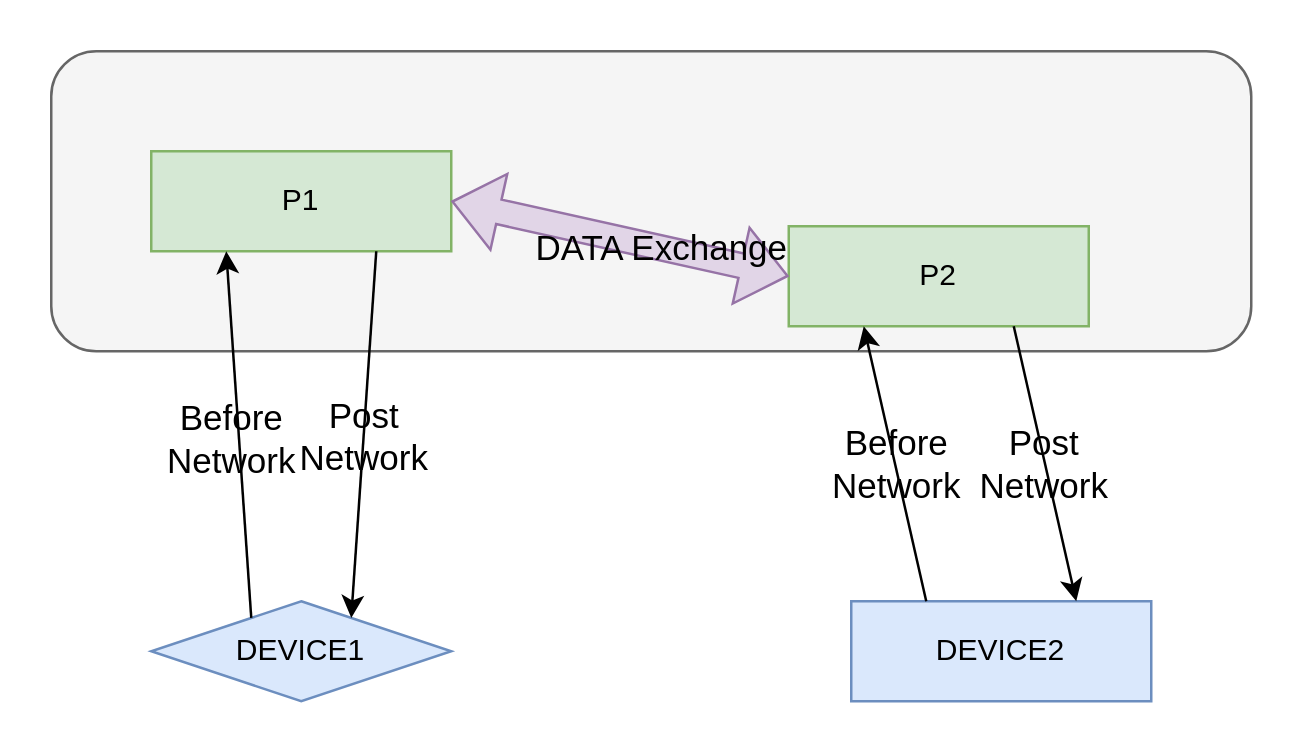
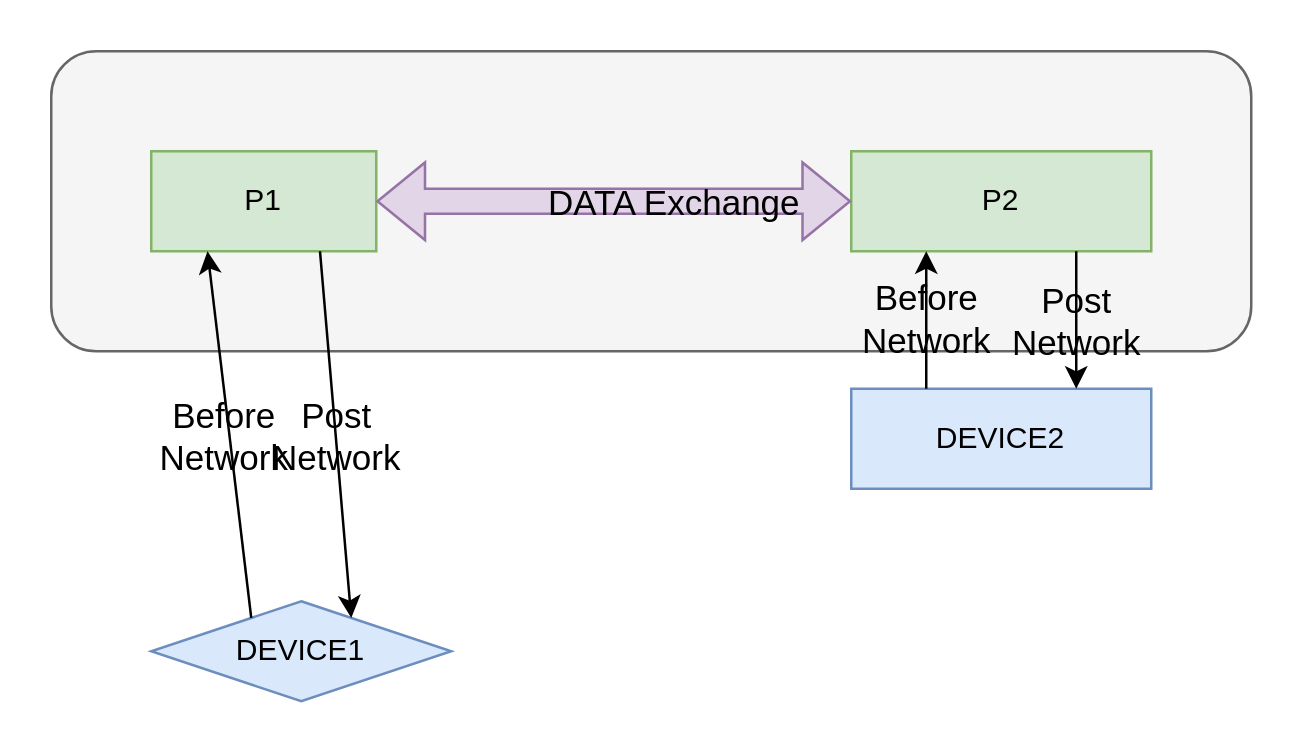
- <mxCell id="6" value="P1" style="rounded=0;whiteSpace=wrap;html=1;fillColor=#d5e8d4;strokeColor=#82b366;" vertex="1" parent="1"><mxGeometry x="60" y="60" width="120" height="40" as="geometry" /></mxCell>
+ <mxCell id="6" value="P1" style="rounded=0;whiteSpace=wrap;html=1;fillColor=#d5e8d4;strokeColor=#82b366;" vertex="1" parent="1"><mxGeometry x="60" y="60" width="90" height="40" as="geometry" /></mxCell>
- <mxCell id="5" value="P2" style="rounded=0;whiteSpace=wrap;html=1;fillColor=#d5e8d4;strokeColor=#82b366;" vertex="1" parent="1"><mxGeometry x="315" y="90" width="120" height="40" as="geometry" /></mxCell>
+ <mxCell id="5" value="P2" style="rounded=0;whiteSpace=wrap;html=1;fillColor=#d5e8d4;strokeColor=#82b366;" vertex="1" parent="1"><mxGeometry x="340" y="60" width="120" height="40" as="geometry" /></mxCell>
- <mxCell id="4" value="DEVICE2" style="rounded=0;whiteSpace=wrap;html=1;fillColor=#dae8fc;strokeColor=#6c8ebf;" vertex="1" parent="1"><mxGeometry x="340" y="240" width="120" height="40" as="geometry" /></mxCell>
+ <mxCell id="4" value="DEVICE2" style="rounded=0;whiteSpace=wrap;html=1;fillColor=#dae8fc;strokeColor=#6c8ebf;" vertex="1" parent="1"><mxGeometry x="340" y="155" width="120" height="40" as="geometry" /></mxCell>
